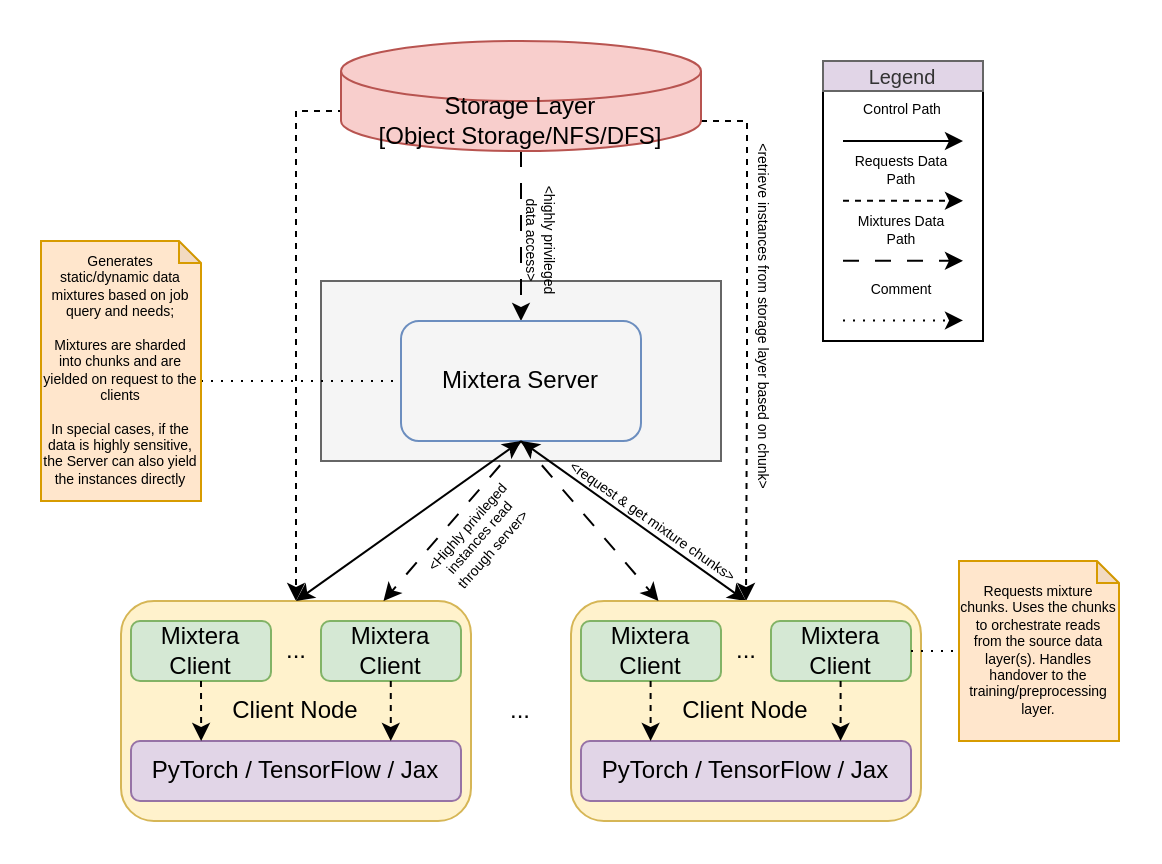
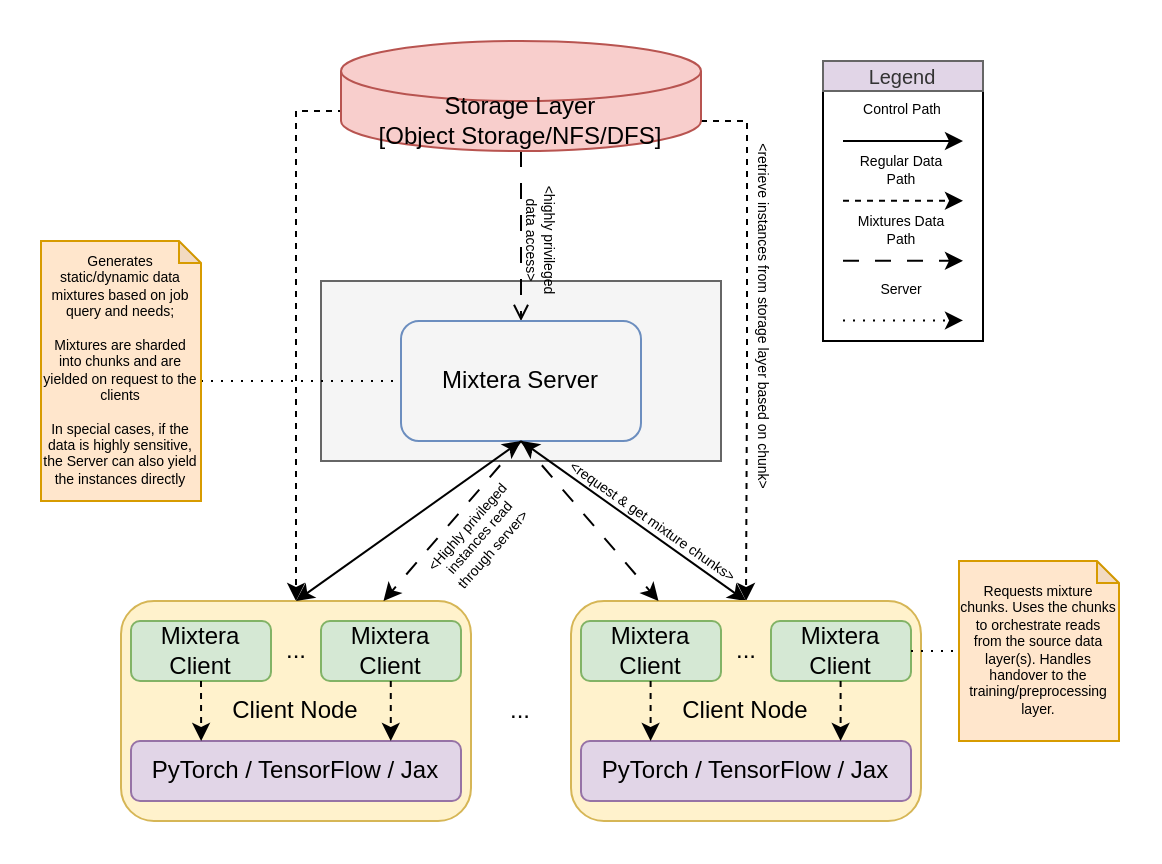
- <mxCell id="39" value="&lt;font style=&quot;font-size: 7px;&quot;&gt;Requests Data Path&lt;/font&gt;" style="text;html=1;strokeColor=none;fillColor=none;align=center;verticalAlign=middle;whiteSpace=wrap;rounded=0;fontSize=7;" vertex="1" parent="1"><mxGeometry x="421" y="70" width="59" height="30" as="geometry" /></mxCell>
+ <mxCell id="39" value="&lt;font style=&quot;font-size: 7px;&quot;&gt;Regular Data Path&lt;/font&gt;" style="text;html=1;strokeColor=none;fillColor=none;align=center;verticalAlign=middle;whiteSpace=wrap;rounded=0;fontSize=7;" vertex="1" parent="1"><mxGeometry x="421" y="70" width="59" height="30" as="geometry" /></mxCell>
- <mxCell id="43" value="&lt;font style=&quot;font-size: 7px;&quot;&gt;Comment&lt;/font&gt;" style="text;html=1;strokeColor=none;fillColor=none;align=center;verticalAlign=middle;whiteSpace=wrap;rounded=0;fontSize=7;" vertex="1" parent="1"><mxGeometry x="421" y="129.81" width="59" height="30" as="geometry" /></mxCell>
+ <mxCell id="43" value="&lt;font style=&quot;font-size: 7px;&quot;&gt;Server&lt;/font&gt;" style="text;html=1;strokeColor=none;fillColor=none;align=center;verticalAlign=middle;whiteSpace=wrap;rounded=0;fontSize=7;" vertex="1" parent="1"><mxGeometry x="421" y="129.81" width="59" height="30" as="geometry" /></mxCell>
- <mxCell id="5" style="edgeStyle=orthogonalEdgeStyle;rounded=0;orthogonalLoop=1;jettySize=auto;html=1;entryX=0.5;entryY=0;entryDx=0;entryDy=0;dashed=1;dashPattern=8 8;" edge="1" parent="1" source="6" target="7"><mxGeometry relative="1" as="geometry" /></mxCell>
+ <mxCell id="5" style="edgeStyle=orthogonalEdgeStyle;rounded=0;orthogonalLoop=1;jettySize=auto;html=1;entryX=0.5;entryY=0;entryDx=0;entryDy=0;dashed=1;dashPattern=8 8;endArrow=open;" edge="1" parent="1" source="6" target="7"><mxGeometry relative="1" as="geometry" /></mxCell>
